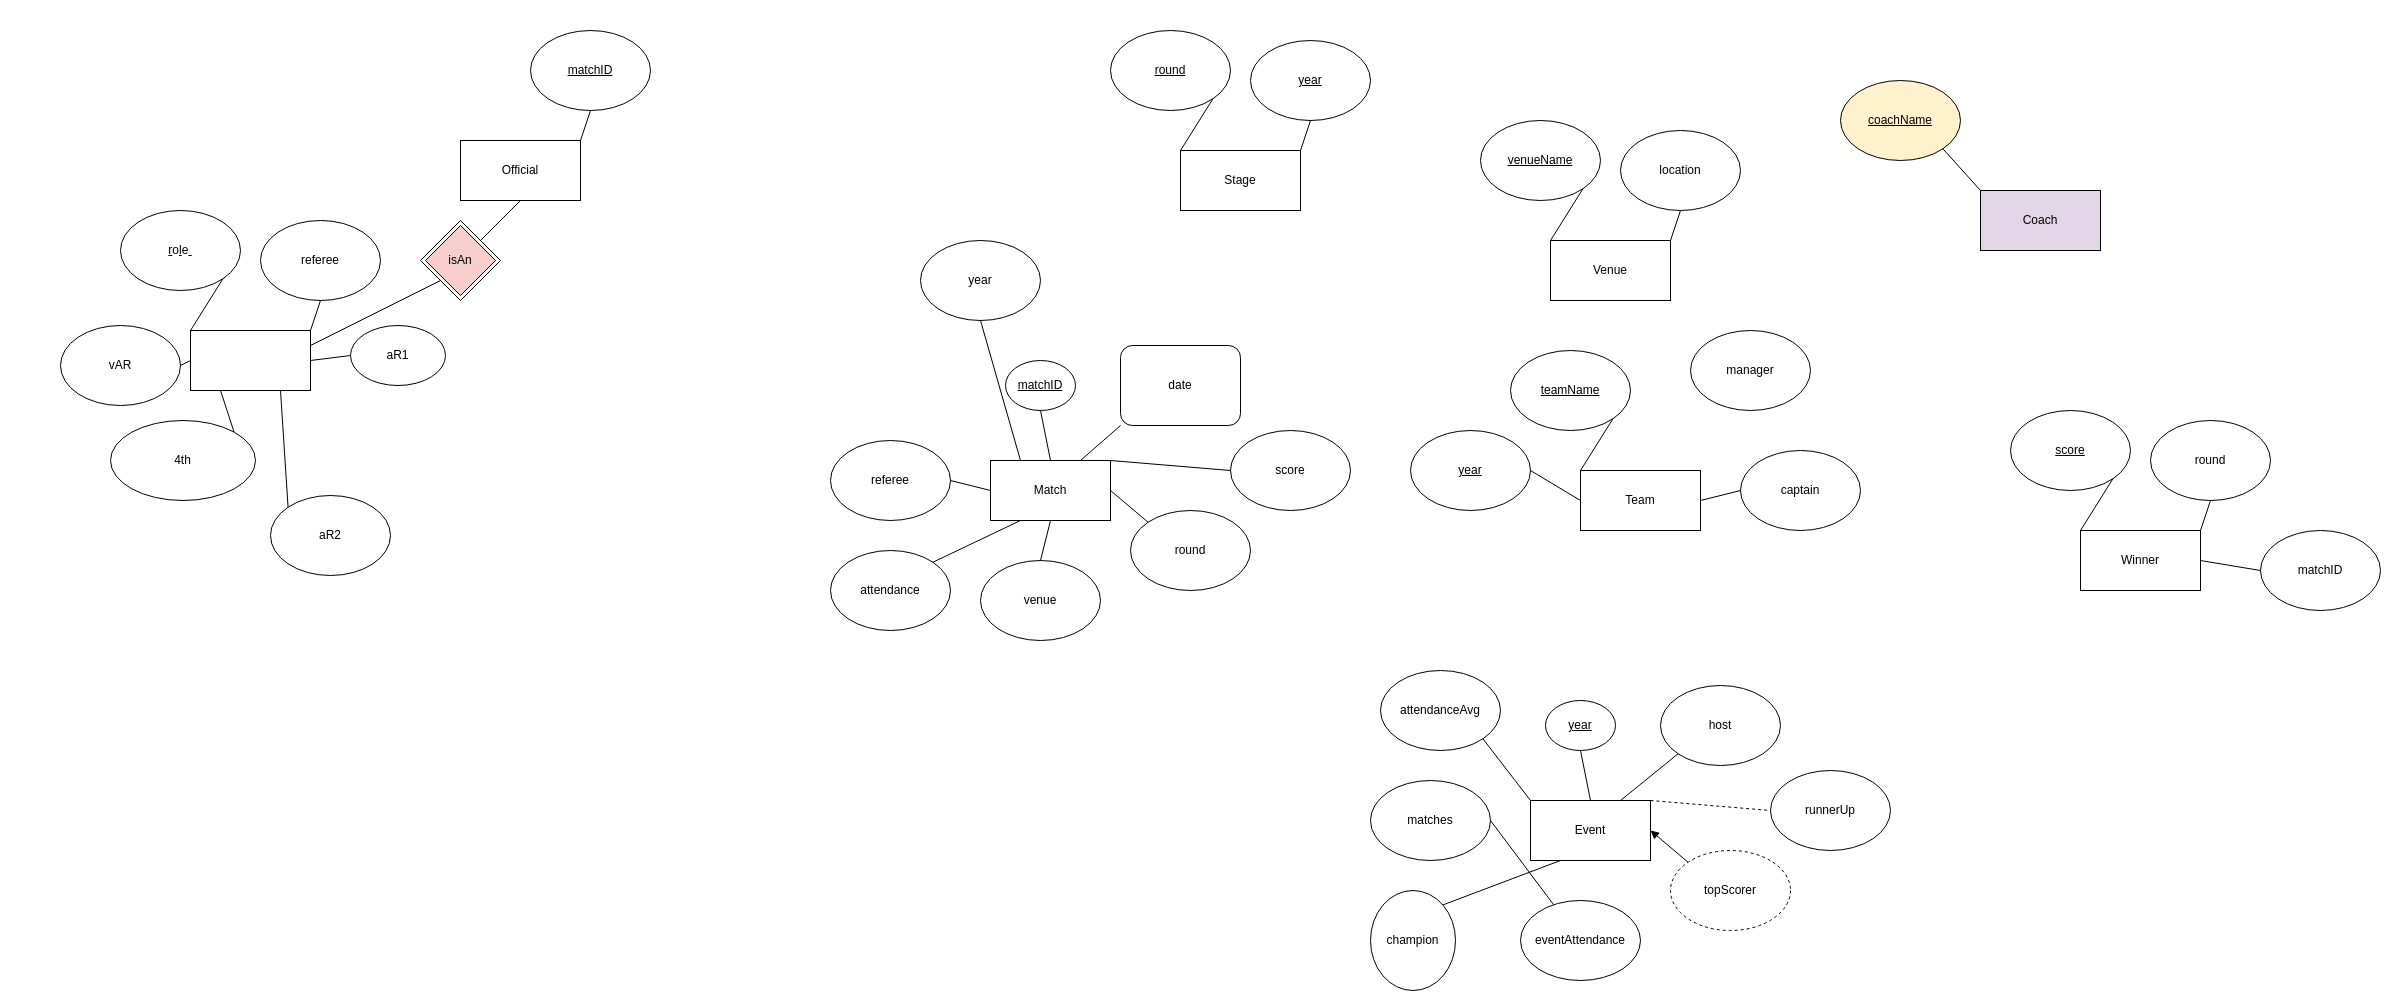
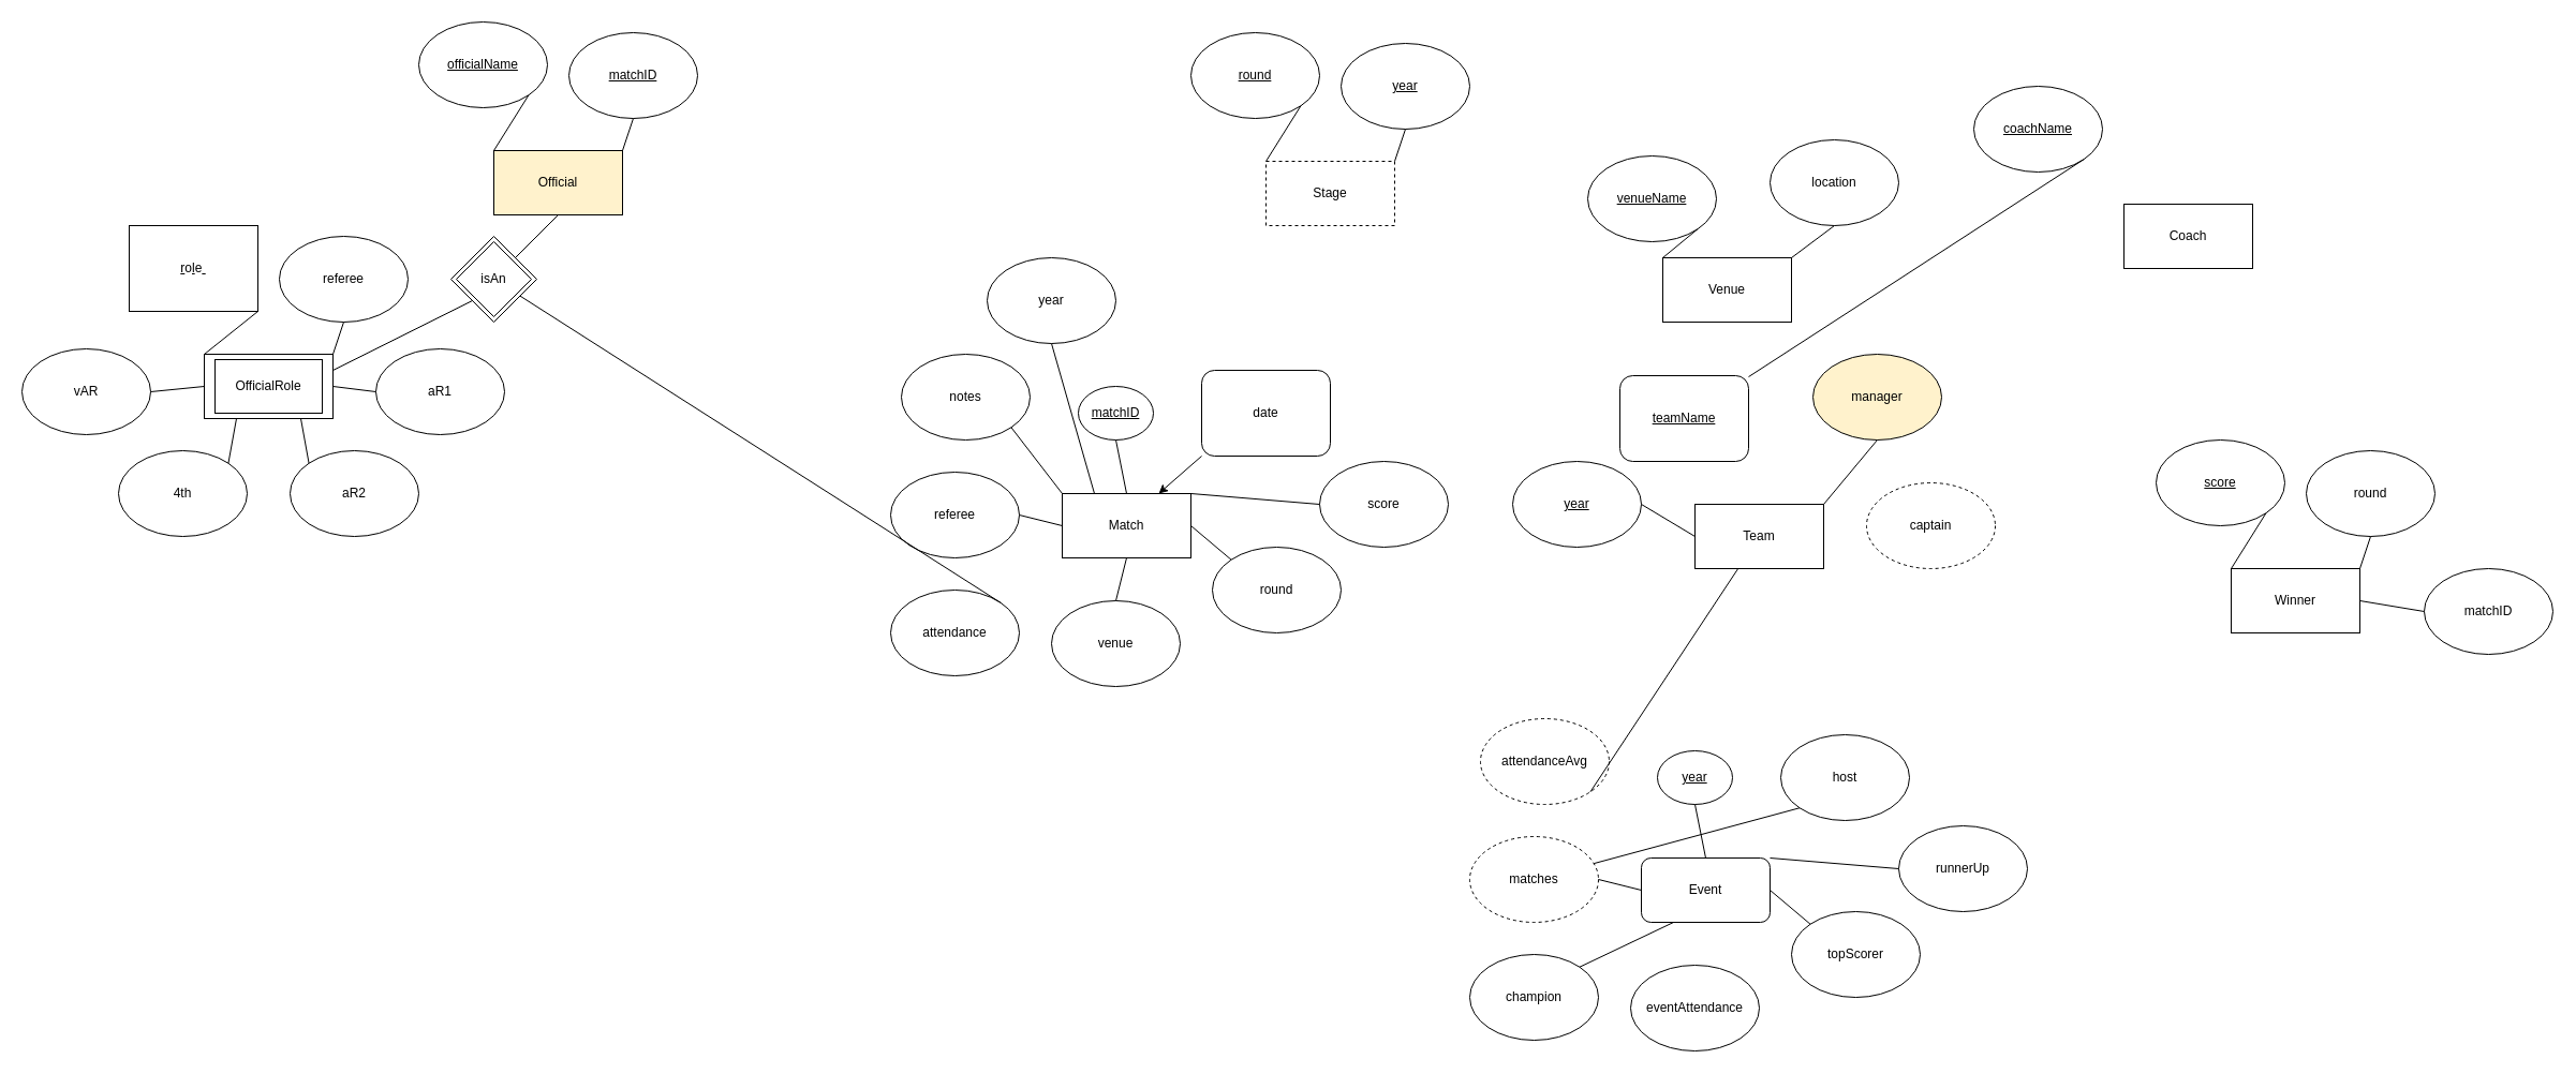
+ <mxCell id="67" value="&lt;u&gt;officialName&lt;/u&gt;" style="ellipse;whiteSpace=wrap;html=1;" vertex="1" parent="1"><mxGeometry x="390" y="20" width="120" height="80" as="geometry" /></mxCell>
+ <mxCell id="69" value="" style="endArrow=none;html=1;rounded=0;entryX=0;entryY=0;entryDx=0;entryDy=0;exitX=1;exitY=1;exitDx=0;exitDy=0;" edge="1" parent="1" source="67" target="66"><mxGeometry width="50" height="50" relative="1" as="geometry"><mxPoint x="150" y="390" as="sourcePoint" /><mxPoint x="200" y="340" as="targetPoint" /></mxGeometry></mxCell>
- <mxCell id="52" value="&lt;u&gt;coachName&lt;/u&gt;" style="ellipse;whiteSpace=wrap;html=1;fillColor=#fff2cc;" vertex="1" parent="1"><mxGeometry x="1840" y="80" width="120" height="80" as="geometry" /></mxCell>
+ <mxCell id="52" value="&lt;u&gt;coachName&lt;/u&gt;" style="ellipse;whiteSpace=wrap;html=1;" vertex="1" parent="1"><mxGeometry x="1840" y="80" width="120" height="80" as="geometry" /></mxCell>
- <mxCell id="38" value="&lt;u&gt;venueName&lt;/u&gt;" style="ellipse;whiteSpace=wrap;html=1;" vertex="1" parent="1"><mxGeometry x="1480" y="120" width="120" height="80" as="geometry" /></mxCell>
+ <mxCell id="38" value="&lt;u&gt;venueName&lt;/u&gt;" style="ellipse;whiteSpace=wrap;html=1;" vertex="1" parent="1"><mxGeometry x="1480" y="145" width="120" height="80" as="geometry" /></mxCell>
- <mxCell id="53" value="" style="endArrow=none;html=1;rounded=0;entryX=0;entryY=0;entryDx=0;entryDy=0;exitX=1;exitY=1;exitDx=0;exitDy=0;" edge="1" parent="1" source="52" target="51"><mxGeometry width="50" height="50" relative="1" as="geometry"><mxPoint x="1670" y="440" as="sourcePoint" /><mxPoint x="1720" y="390" as="targetPoint" /></mxGeometry></mxCell>
+ <mxCell id="53" value="" style="endArrow=none;html=1;rounded=0;exitX=1;exitY=1;exitDx=0;exitDy=0;" edge="1" parent="1" source="52" target="43"><mxGeometry width="50" height="50" relative="1" as="geometry"><mxPoint x="1670" y="440" as="sourcePoint" /><mxPoint x="1720" y="390" as="targetPoint" /></mxGeometry></mxCell>
- <mxCell id="66" value="Official" style="rounded=0;whiteSpace=wrap;html=1;" vertex="1" parent="1"><mxGeometry x="460" y="140" width="120" height="60" as="geometry" /></mxCell>
+ <mxCell id="66" value="Official" style="rounded=0;whiteSpace=wrap;html=1;fillColor=#fff2cc;" vertex="1" parent="1"><mxGeometry x="460" y="140" width="120" height="60" as="geometry" /></mxCell>
- <mxCell id="39" value="location" style="ellipse;whiteSpace=wrap;html=1;" vertex="1" parent="1"><mxGeometry x="1620" y="130" width="120" height="80" as="geometry" /></mxCell>
+ <mxCell id="39" value="location" style="ellipse;whiteSpace=wrap;html=1;" vertex="1" parent="1"><mxGeometry x="1650" y="130" width="120" height="80" as="geometry" /></mxCell>
- <mxCell id="54" value="Stage" style="rounded=0;whiteSpace=wrap;html=1;" vertex="1" parent="1"><mxGeometry x="1180" y="150" width="120" height="60" as="geometry" /></mxCell>
+ <mxCell id="54" value="Stage" style="rounded=0;whiteSpace=wrap;html=1;dashed=1;" vertex="1" parent="1"><mxGeometry x="1180" y="150" width="120" height="60" as="geometry" /></mxCell>
- <mxCell id="51" value="Coach" style="rounded=0;whiteSpace=wrap;html=1;fillColor=#e1d5e7;" vertex="1" parent="1"><mxGeometry x="1980" y="190" width="120" height="60" as="geometry" /></mxCell>
+ <mxCell id="51" value="Coach" style="rounded=0;whiteSpace=wrap;html=1;" vertex="1" parent="1"><mxGeometry x="1980" y="190" width="120" height="60" as="geometry" /></mxCell>
- <mxCell id="71" value="&lt;u&gt;r&lt;/u&gt;o&lt;u&gt;l&lt;/u&gt;e&lt;u&gt;&amp;nbsp;&lt;/u&gt;" style="ellipse;whiteSpace=wrap;html=1;fontStyle=0;" vertex="1" parent="1"><mxGeometry x="120" y="210" width="120" height="80" as="geometry" /></mxCell>
+ <mxCell id="71" value="&lt;u&gt;r&lt;/u&gt;o&lt;u&gt;l&lt;/u&gt;e&lt;u&gt;&amp;nbsp;&lt;/u&gt;" style="whiteSpace=wrap;html=1;fontStyle=0;rounded=0;" vertex="1" parent="1"><mxGeometry x="120" y="210" width="120" height="80" as="geometry" /></mxCell>
- <mxCell id="87" value="isAn" style="rhombus;whiteSpace=wrap;html=1;fillColor=#f8cecc;" vertex="1" parent="85"><mxGeometry x="5" y="5" width="70" height="70" as="geometry" /></mxCell>
+ <mxCell id="87" value="isAn" style="rhombus;whiteSpace=wrap;html=1;" vertex="1" parent="85"><mxGeometry x="5" y="5" width="70" height="70" as="geometry" /></mxCell>
- <mxCell id="75" value="aR1" style="ellipse;whiteSpace=wrap;html=1;" vertex="1" parent="1"><mxGeometry x="350" y="325" width="95" height="60" as="geometry" /></mxCell>
+ <mxCell id="75" value="aR1" style="ellipse;whiteSpace=wrap;html=1;" vertex="1" parent="1"><mxGeometry x="350" y="325" width="120" height="80" as="geometry" /></mxCell>
+ <mxCell id="90" value="OfficialRole" style="rounded=0;whiteSpace=wrap;html=1;movable=1;resizable=1;rotatable=1;deletable=1;editable=1;locked=0;connectable=1;" vertex="1" parent="88"><mxGeometry x="10" y="5" width="100" height="50" as="geometry" /></mxCell>
- <mxCell id="78" value="vAR" style="ellipse;whiteSpace=wrap;html=1;" vertex="1" parent="1"><mxGeometry x="60" y="325" width="120" height="80" as="geometry" /></mxCell>
+ <mxCell id="78" value="vAR" style="ellipse;whiteSpace=wrap;html=1;" vertex="1" parent="1"><mxGeometry x="20" y="325" width="120" height="80" as="geometry" /></mxCell>
+ <mxCell id="25" value="notes" style="ellipse;whiteSpace=wrap;html=1;" vertex="1" parent="1"><mxGeometry x="840" y="330" width="120" height="80" as="geometry" /></mxCell>
- <mxCell id="44" value="manager" style="ellipse;whiteSpace=wrap;html=1;" vertex="1" parent="1"><mxGeometry x="1690" y="330" width="120" height="80" as="geometry" /></mxCell>
+ <mxCell id="44" value="manager" style="ellipse;whiteSpace=wrap;html=1;fillColor=#fff2cc;" vertex="1" parent="1"><mxGeometry x="1690" y="330" width="120" height="80" as="geometry" /></mxCell>
- <mxCell id="43" value="&lt;u&gt;teamName&lt;/u&gt;" style="ellipse;whiteSpace=wrap;html=1;" vertex="1" parent="1"><mxGeometry x="1510" y="350" width="120" height="80" as="geometry" /></mxCell>
+ <mxCell id="43" value="&lt;u&gt;teamName&lt;/u&gt;" style="whiteSpace=wrap;html=1;rounded=1;" vertex="1" parent="1"><mxGeometry x="1510" y="350" width="120" height="80" as="geometry" /></mxCell>
+ <mxCell id="34" value="" style="endArrow=none;html=1;rounded=0;entryX=0;entryY=0;entryDx=0;entryDy=0;exitX=1;exitY=1;exitDx=0;exitDy=0;" edge="1" parent="1" source="25" target="18"><mxGeometry width="50" height="50" relative="1" as="geometry"><mxPoint x="1160" y="550" as="sourcePoint" /><mxPoint x="1210" y="500" as="targetPoint" /></mxGeometry></mxCell>
+ <mxCell id="46" value="" style="endArrow=none;html=1;rounded=0;entryX=1;entryY=0;entryDx=0;entryDy=0;exitX=0.5;exitY=1;exitDx=0;exitDy=0;" edge="1" parent="1" source="44" target="42"><mxGeometry width="50" height="50" relative="1" as="geometry"><mxPoint x="1270" as="sourcePoint" y="720" /><mxPoint x="1320" y="670" as="targetPoint" /></mxGeometry></mxCell>
- <mxCell id="45" value="" style="endArrow=none;html=1;rounded=0;entryX=0;entryY=0;entryDx=0;entryDy=0;exitX=1;exitY=1;exitDx=0;exitDy=0;" edge="1" parent="1" source="43" target="42"><mxGeometry width="50" height="50" relative="1" as="geometry"><mxPoint x="1270" as="sourcePoint" y="720" /><mxPoint x="1320" y="670" as="targetPoint" /></mxGeometry></mxCell>
- <mxCell id="28" value="" style="endArrow=none;html=1;rounded=0;entryX=0.75;entryY=0;entryDx=0;entryDy=0;exitX=0;exitY=1;exitDx=0;exitDy=0;" edge="1" parent="1" source="27" target="18"><mxGeometry width="50" height="50" relative="1" as="geometry"><mxPoint x="1160" y="550" as="sourcePoint" /><mxPoint x="1210" y="500" as="targetPoint" /></mxGeometry></mxCell>
+ <mxCell id="28" value="" style="endArrow=classic;html=1;rounded=0;entryX=0.75;entryY=0;entryDx=0;entryDy=0;exitX=0;exitY=1;exitDx=0;exitDy=0;" edge="1" parent="1" source="27" target="18"><mxGeometry width="50" height="50" relative="1" as="geometry"><mxPoint x="1160" y="550" as="sourcePoint" /><mxPoint x="1210" y="500" as="targetPoint" /></mxGeometry></mxCell>
- <mxCell id="77" value="4th" style="ellipse;whiteSpace=wrap;html=1;" vertex="1" parent="1"><mxGeometry x="110" y="420" width="145" height="80" as="geometry" /></mxCell>
+ <mxCell id="77" value="4th" style="ellipse;whiteSpace=wrap;html=1;" vertex="1" parent="1"><mxGeometry x="110" y="420" width="120" height="80" as="geometry" /></mxCell>
- <mxCell id="48" value="captain" style="ellipse;whiteSpace=wrap;html=1;" vertex="1" parent="1"><mxGeometry x="1740" y="450" width="120" height="80" as="geometry" /></mxCell>
+ <mxCell id="48" value="captain" style="ellipse;whiteSpace=wrap;html=1;dashed=1;" vertex="1" parent="1"><mxGeometry x="1740" y="450" width="120" height="80" as="geometry" /></mxCell>
- <mxCell id="50" value="" style="endArrow=none;html=1;rounded=0;exitX=1;exitY=0.5;exitDx=0;exitDy=0;entryX=0;entryY=0.5;entryDx=0;entryDy=0;" edge="1" parent="1" source="42" target="48"><mxGeometry width="50" height="50" relative="1" as="geometry"><mxPoint x="1240" y="490" as="sourcePoint" /><mxPoint x="1290" y="440" as="targetPoint" /></mxGeometry></mxCell>
- <mxCell id="76" value="aR2" style="ellipse;whiteSpace=wrap;html=1;" vertex="1" parent="1"><mxGeometry x="270" y="495" width="120" height="80" as="geometry" /></mxCell>
+ <mxCell id="76" value="aR2" style="ellipse;whiteSpace=wrap;html=1;" vertex="1" parent="1"><mxGeometry x="270" y="420" width="120" height="80" as="geometry" /></mxCell>
- <mxCell id="32" value="" style="endArrow=none;html=1;rounded=0;entryX=0.25;entryY=1;entryDx=0;entryDy=0;exitX=1;exitY=0;exitDx=0;exitDy=0;" edge="1" parent="1" source="23" target="18"><mxGeometry width="50" height="50" relative="1" as="geometry"><mxPoint x="1160" y="550" as="sourcePoint" /><mxPoint x="1210" y="500" as="targetPoint" /></mxGeometry></mxCell>
+ <mxCell id="32" value="" style="endArrow=none;html=1;rounded=0;exitX=1;exitY=0;exitDx=0;exitDy=0;" edge="1" parent="1" source="23" target="87"><mxGeometry width="50" height="50" relative="1" as="geometry"><mxPoint x="1160" y="550" as="sourcePoint" /><mxPoint x="1210" y="500" as="targetPoint" /></mxGeometry></mxCell>
- <mxCell id="9" value="attendanceAvg" style="ellipse;whiteSpace=wrap;html=1;" vertex="1" parent="1"><mxGeometry x="1380" y="670" width="120" height="80" as="geometry" /></mxCell>
+ <mxCell id="9" value="attendanceAvg" style="ellipse;whiteSpace=wrap;html=1;dashed=1;" vertex="1" parent="1"><mxGeometry x="1380" y="670" width="120" height="80" as="geometry" /></mxCell>
- <mxCell id="17" value="" style="endArrow=none;html=1;rounded=0;entryX=0;entryY=0;entryDx=0;entryDy=0;exitX=1;exitY=1;exitDx=0;exitDy=0;" edge="1" parent="1" source="9" target="2"><mxGeometry width="50" height="50" relative="1" as="geometry"><mxPoint x="1700" y="890" as="sourcePoint" /><mxPoint x="1750" y="840" as="targetPoint" /></mxGeometry></mxCell>
+ <mxCell id="17" value="" style="endArrow=none;html=1;rounded=0;exitX=1;exitY=1;exitDx=0;exitDy=0;" edge="1" parent="1" source="9" target="42"><mxGeometry width="50" height="50" relative="1" as="geometry"><mxPoint x="1700" y="890" as="sourcePoint" /><mxPoint x="1750" y="840" as="targetPoint" /></mxGeometry></mxCell>
- <mxCell id="12" value="" style="endArrow=none;html=1;rounded=0;entryX=0.75;entryY=0;entryDx=0;entryDy=0;exitX=0;exitY=1;exitDx=0;exitDy=0;" edge="1" parent="1" source="11" target="2"><mxGeometry width="50" height="50" relative="1" as="geometry"><mxPoint x="1700" y="890" as="sourcePoint" /><mxPoint x="1750" y="840" as="targetPoint" /></mxGeometry></mxCell>
+ <mxCell id="12" value="" style="endArrow=none;html=1;rounded=0;exitX=0;exitY=1;exitDx=0;exitDy=0;" edge="1" parent="1" source="11" target="8"><mxGeometry width="50" height="50" relative="1" as="geometry"><mxPoint x="1700" y="890" as="sourcePoint" /><mxPoint x="1750" y="840" as="targetPoint" /></mxGeometry></mxCell>
- <mxCell id="13" value="" style="endArrow=none;html=1;rounded=0;exitX=1;exitY=0;exitDx=0;exitDy=0;entryX=0;entryY=0.5;entryDx=0;entryDy=0;dashed=1;" edge="1" parent="1" source="2" target="6"><mxGeometry width="50" height="50" relative="1" as="geometry"><mxPoint x="1700" y="890" as="sourcePoint" /><mxPoint x="1750" y="840" as="targetPoint" /></mxGeometry></mxCell>
+ <mxCell id="13" value="" style="endArrow=none;html=1;rounded=0;exitX=1;exitY=0;exitDx=0;exitDy=0;entryX=0;entryY=0.5;entryDx=0;entryDy=0;" edge="1" parent="1" source="2" target="6"><mxGeometry width="50" height="50" relative="1" as="geometry"><mxPoint x="1700" y="890" as="sourcePoint" /><mxPoint x="1750" y="840" as="targetPoint" /></mxGeometry></mxCell>
- <mxCell id="8" value="matches" style="ellipse;whiteSpace=wrap;html=1;" vertex="1" parent="1"><mxGeometry x="1370" y="780" width="120" height="80" as="geometry" /></mxCell>
+ <mxCell id="8" value="matches" style="ellipse;whiteSpace=wrap;html=1;dashed=1;" vertex="1" parent="1"><mxGeometry x="1370" y="780" width="120" height="80" as="geometry" /></mxCell>
- <mxCell id="2" value="Event" style="rounded=0;whiteSpace=wrap;html=1;" vertex="1" parent="1"><mxGeometry x="1530" y="800" width="120" height="60" as="geometry" /></mxCell>
+ <mxCell id="2" value="Event" style="whiteSpace=wrap;html=1;rounded=1;" vertex="1" parent="1"><mxGeometry x="1530" y="800" width="120" height="60" as="geometry" /></mxCell>
- <mxCell id="14" value="" style="endArrow=block;html=1;rounded=0;entryX=1;entryY=0.5;entryDx=0;entryDy=0;exitX=0;exitY=0;exitDx=0;exitDy=0;" edge="1" parent="1" source="5" target="2"><mxGeometry width="50" height="50" relative="1" as="geometry"><mxPoint x="1700" y="890" as="sourcePoint" /><mxPoint x="1750" y="840" as="targetPoint" /></mxGeometry></mxCell>
+ <mxCell id="14" value="" style="endArrow=none;html=1;rounded=0;entryX=1;entryY=0.5;entryDx=0;entryDy=0;exitX=0;exitY=0;exitDx=0;exitDy=0;" edge="1" parent="1" source="5" target="2"><mxGeometry width="50" height="50" relative="1" as="geometry"><mxPoint x="1700" y="890" as="sourcePoint" /><mxPoint x="1750" y="840" as="targetPoint" /></mxGeometry></mxCell>
- <mxCell id="16" value="" style="endArrow=none;html=1;rounded=0;exitX=1;exitY=0.5;exitDx=0;exitDy=0;" edge="1" parent="1" source="8" target="10"><mxGeometry width="50" height="50" relative="1" as="geometry"><mxPoint x="1700" y="890" as="sourcePoint" /><mxPoint x="1750" y="840" as="targetPoint" /></mxGeometry></mxCell>
+ <mxCell id="16" value="" style="endArrow=none;html=1;rounded=0;entryX=0;entryY=0.5;entryDx=0;entryDy=0;exitX=1;exitY=0.5;exitDx=0;exitDy=0;" edge="1" parent="1" source="8" target="2"><mxGeometry width="50" height="50" relative="1" as="geometry"><mxPoint x="1700" y="890" as="sourcePoint" /><mxPoint x="1750" y="840" as="targetPoint" /></mxGeometry></mxCell>
- <mxCell id="5" value="topScorer" style="ellipse;whiteSpace=wrap;html=1;dashed=1;" vertex="1" parent="1"><mxGeometry x="1670" y="850" width="120" height="80" as="geometry" /></mxCell>
+ <mxCell id="5" value="topScorer" style="ellipse;whiteSpace=wrap;html=1;" vertex="1" parent="1"><mxGeometry x="1670" y="850" width="120" height="80" as="geometry" /></mxCell>
- <mxCell id="7" value="champion" style="ellipse;whiteSpace=wrap;html=1;" vertex="1" parent="1"><mxGeometry x="1370" y="890" width="85" height="100" as="geometry" /></mxCell>
+ <mxCell id="7" value="champion" style="ellipse;whiteSpace=wrap;html=1;" vertex="1" parent="1"><mxGeometry x="1370" y="890" width="120" height="80" as="geometry" /></mxCell>
